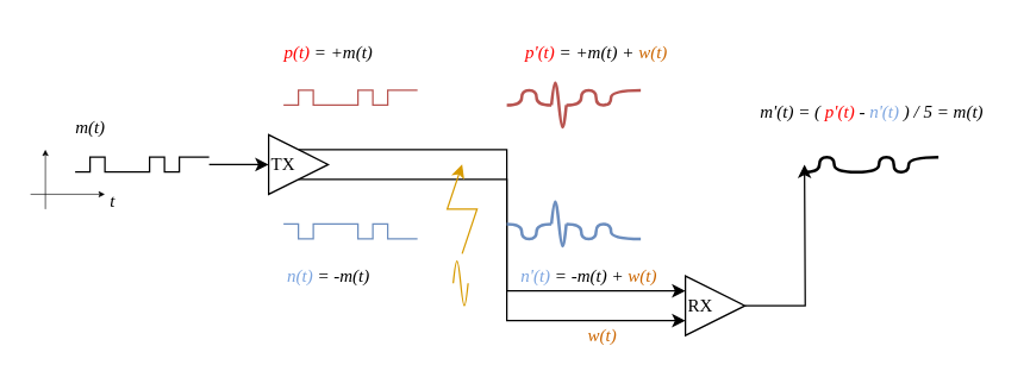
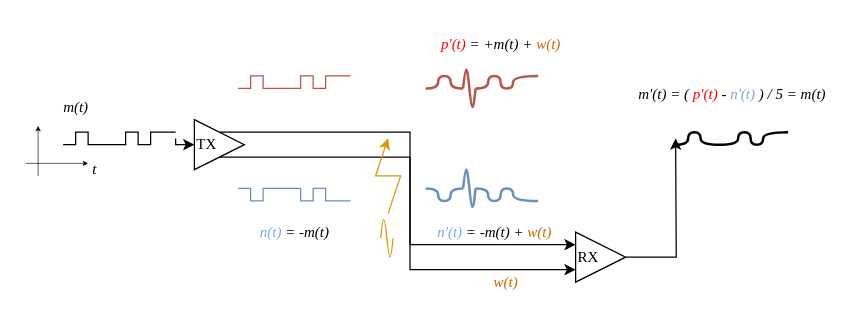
- <mxCell id="21" value="&lt;i&gt;&lt;font color=&quot;#ff0000&quot;&gt;p(t)&amp;nbsp;&lt;/font&gt;= +m(t)&lt;/i&gt;" style="text;html=1;align=center;verticalAlign=middle;resizable=0;points=[];autosize=1;strokeColor=none;fillColor=none;fontSize=12;fontFamily=Times New Roman;fontColor=default;" vertex="1" parent="1"><mxGeometry x="180" y="20" width="80" height="30" as="geometry" /></mxCell>
- <mxCell id="5" value="TX" style="triangle;whiteSpace=wrap;html=1;rounded=0;strokeColor=default;fontFamily=Times New Roman;fontSize=12;fontColor=default;fillColor=default;align=left;" vertex="1" parent="1"><mxGeometry x="180" y="90" width="40" height="40" as="geometry" /></mxCell>
+ <mxCell id="5" value="TX" style="triangle;whiteSpace=wrap;html=1;rounded=0;strokeColor=default;fontFamily=Times New Roman;fontSize=12;fontColor=default;fillColor=default;align=left;" vertex="1" parent="1"><mxGeometry x="155" y="95" width="40" height="40" as="geometry" /></mxCell>
- <mxCell id="22" value="&lt;i&gt;&lt;font color=&quot;#7ea6e0&quot;&gt;n(t)&amp;nbsp;&lt;/font&gt;= -m(t)&lt;/i&gt;" style="text;html=1;align=center;verticalAlign=middle;resizable=0;points=[];autosize=1;strokeColor=none;fillColor=none;fontSize=12;fontFamily=Times New Roman;fontColor=default;" vertex="1" parent="1"><mxGeometry x="180" y="170" width="80" height="30" as="geometry" /></mxCell>
+ <mxCell id="22" value="&lt;i&gt;&lt;font color=&quot;#7ea6e0&quot;&gt;n(t)&amp;nbsp;&lt;/font&gt;= -m(t)&lt;/i&gt;" style="text;html=1;align=center;verticalAlign=middle;resizable=0;points=[];autosize=1;strokeColor=none;fillColor=none;fontSize=12;fontFamily=Times New Roman;fontColor=default;" vertex="1" parent="1"><mxGeometry x="195" y="170" width="80" height="30" as="geometry" /></mxCell>
